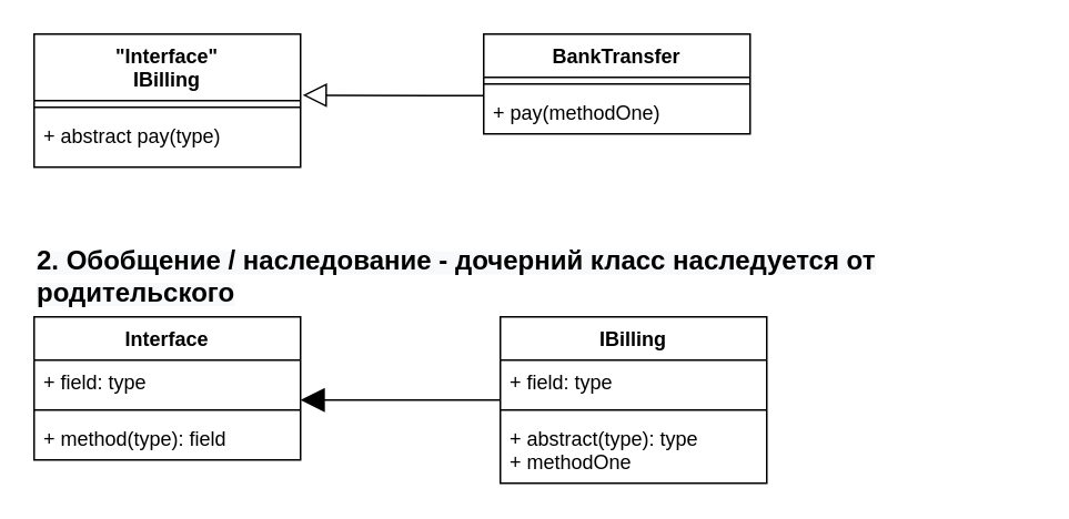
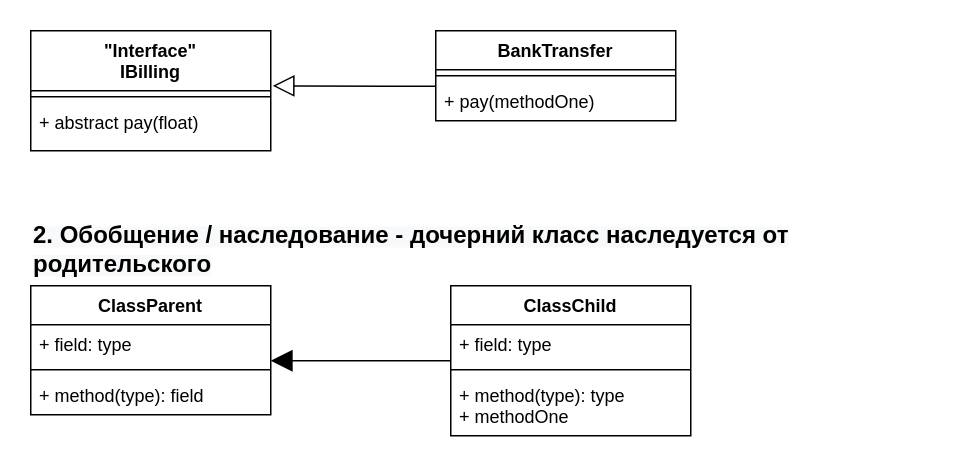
- <mxCell id="8" value="+ abstract pay(type)" style="text;strokeColor=none;fillColor=none;align=left;verticalAlign=top;spacingLeft=4;spacingRight=4;overflow=hidden;rotatable=0;points=[[0,0.5],[1,0.5]];portConstraint=eastwest;" vertex="1" parent="6"><mxGeometry y="48" width="160" height="32" as="geometry" /></mxCell>
+ <mxCell id="8" value="+ abstract pay(float)" style="text;strokeColor=none;fillColor=none;align=left;verticalAlign=top;spacingLeft=4;spacingRight=4;overflow=hidden;rotatable=0;points=[[0,0.5],[1,0.5]];portConstraint=eastwest;" vertex="1" parent="6"><mxGeometry y="48" width="160" height="32" as="geometry" /></mxCell>
- <mxCell id="10" value="Interface" style="swimlane;fontStyle=1;align=center;verticalAlign=top;childLayout=stackLayout;horizontal=1;startSize=26;horizontalStack=0;resizeParent=1;resizeParentMax=0;resizeLast=0;collapsible=1;marginBottom=0;" vertex="1" parent="1"><mxGeometry x="20" y="190" width="160" height="86" as="geometry" /></mxCell>
+ <mxCell id="10" value="ClassParent" style="swimlane;fontStyle=1;align=center;verticalAlign=top;childLayout=stackLayout;horizontal=1;startSize=26;horizontalStack=0;resizeParent=1;resizeParentMax=0;resizeLast=0;collapsible=1;marginBottom=0;" vertex="1" parent="1"><mxGeometry x="20" y="190" width="160" height="86" as="geometry" /></mxCell>
- <mxCell id="15" value="IBilling" style="swimlane;fontStyle=1;align=center;verticalAlign=top;childLayout=stackLayout;horizontal=1;startSize=26;horizontalStack=0;resizeParent=1;resizeParentMax=0;resizeLast=0;collapsible=1;marginBottom=0;" vertex="1" parent="1"><mxGeometry x="300" y="190" width="160" height="100" as="geometry" /></mxCell>
+ <mxCell id="15" value="ClassChild" style="swimlane;fontStyle=1;align=center;verticalAlign=top;childLayout=stackLayout;horizontal=1;startSize=26;horizontalStack=0;resizeParent=1;resizeParentMax=0;resizeLast=0;collapsible=1;marginBottom=0;" vertex="1" parent="1"><mxGeometry x="300" y="190" width="160" height="100" as="geometry" /></mxCell>
- <mxCell id="18" value="+ abstract(type): type&#10;+ methodOne" style="text;strokeColor=none;fillColor=none;align=left;verticalAlign=top;spacingLeft=4;spacingRight=4;overflow=hidden;rotatable=0;points=[[0,0.5],[1,0.5]];portConstraint=eastwest;" vertex="1" parent="15"><mxGeometry y="60" width="160" height="40" as="geometry" /></mxCell>
+ <mxCell id="18" value="+ method(type): type&#10;+ methodOne" style="text;strokeColor=none;fillColor=none;align=left;verticalAlign=top;spacingLeft=4;spacingRight=4;overflow=hidden;rotatable=0;points=[[0,0.5],[1,0.5]];portConstraint=eastwest;" vertex="1" parent="15"><mxGeometry y="60" width="160" height="40" as="geometry" /></mxCell>
